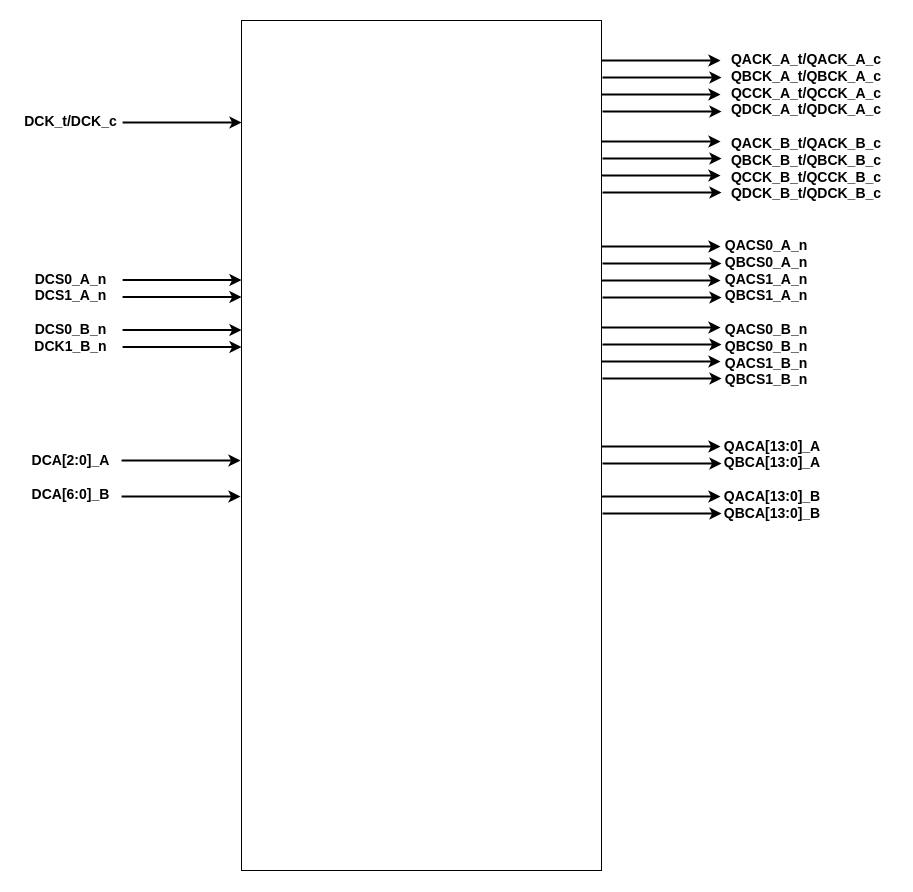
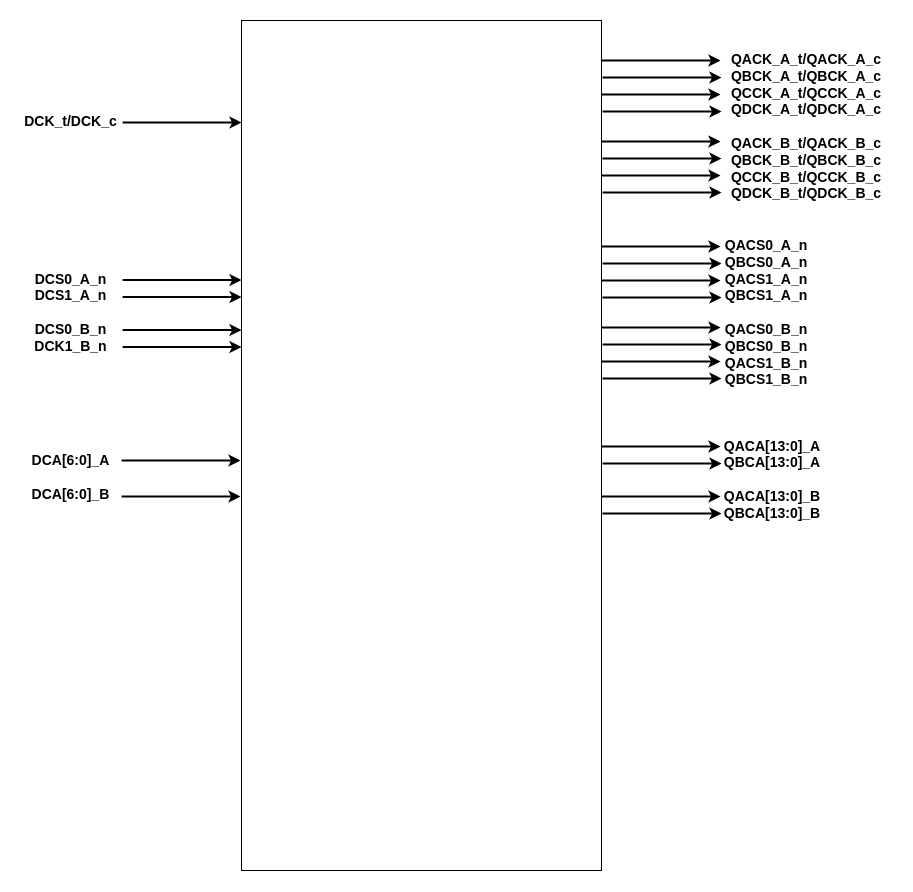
- <mxCell id="35" value="DCA[2:0]_A&lt;div&gt;&lt;br&gt;&lt;/div&gt;&lt;div&gt;DCA[6:0]_B&lt;/div&gt;" style="text;html=1;align=center;verticalAlign=middle;whiteSpace=wrap;rounded=0;fontStyle=1;fontSize=14;" vertex="1" parent="1"><mxGeometry x="20" y="449" width="101.08" height="56" as="geometry" /></mxCell>
+ <mxCell id="35" value="DCA[6:0]_A&lt;div&gt;&lt;br&gt;&lt;/div&gt;&lt;div&gt;DCA[6:0]_B&lt;/div&gt;" style="text;html=1;align=center;verticalAlign=middle;whiteSpace=wrap;rounded=0;fontStyle=1;fontSize=14;" vertex="1" parent="1"><mxGeometry x="20" y="449" width="101.08" height="56" as="geometry" /></mxCell>
